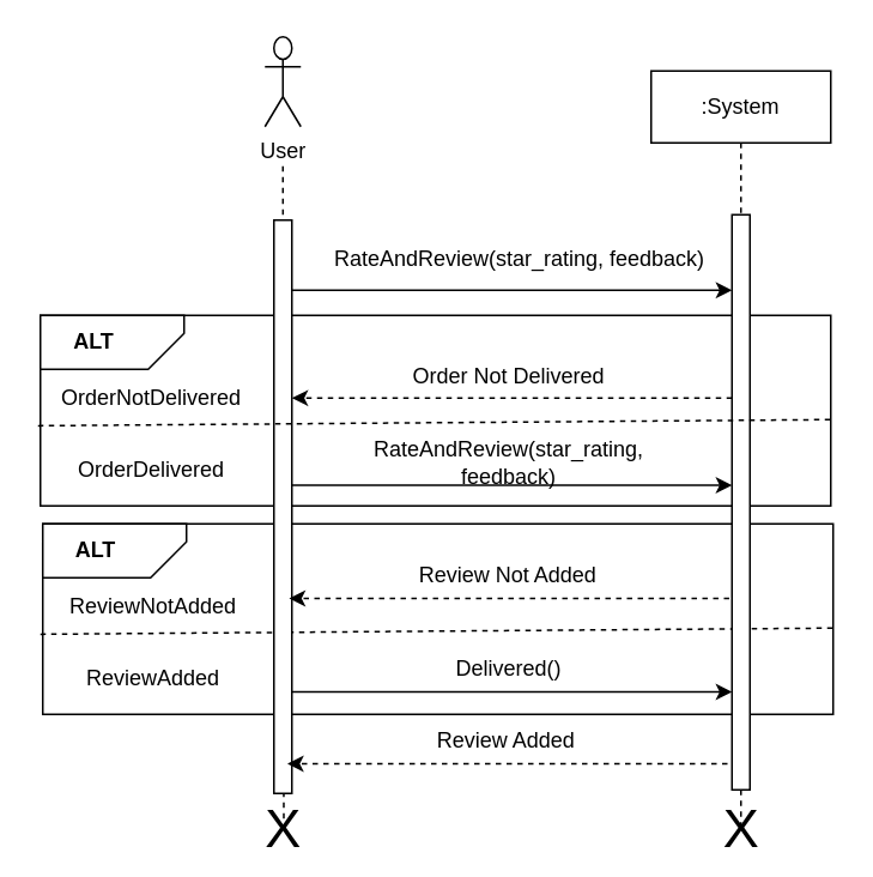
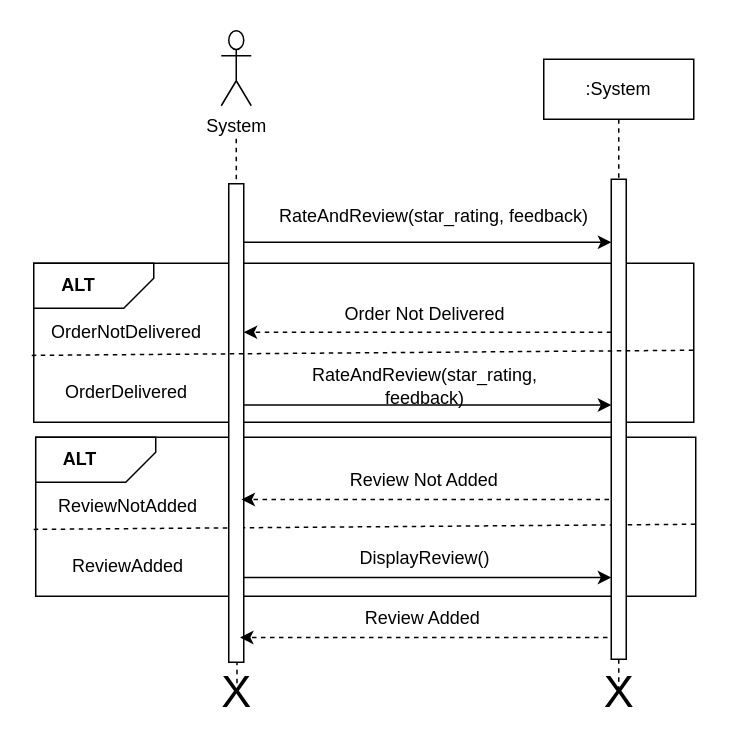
- <mxCell id="12" value="User" style="shape=umlActor;verticalLabelPosition=bottom;verticalAlign=top;html=1;outlineConnect=0;" vertex="1" parent="1"><mxGeometry x="147" y="20" width="20" height="50" as="geometry" /></mxCell>
+ <mxCell id="12" value="System" style="shape=umlActor;verticalLabelPosition=bottom;verticalAlign=top;html=1;outlineConnect=0;" vertex="1" parent="1"><mxGeometry x="147" y="20" width="20" height="50" as="geometry" /></mxCell>
- <mxCell id="29" value="Delivered()" style="text;strokeColor=none;align=center;fillColor=none;html=1;verticalAlign=middle;whiteSpace=wrap;rounded=0;" vertex="1" parent="1"><mxGeometry x="208" y="357" width="150" height="30" as="geometry" /></mxCell>
+ <mxCell id="29" value="DisplayReview()" style="text;strokeColor=none;align=center;fillColor=none;html=1;verticalAlign=middle;whiteSpace=wrap;rounded=0;" vertex="1" parent="1"><mxGeometry x="208" y="357" width="150" height="30" as="geometry" /></mxCell>
